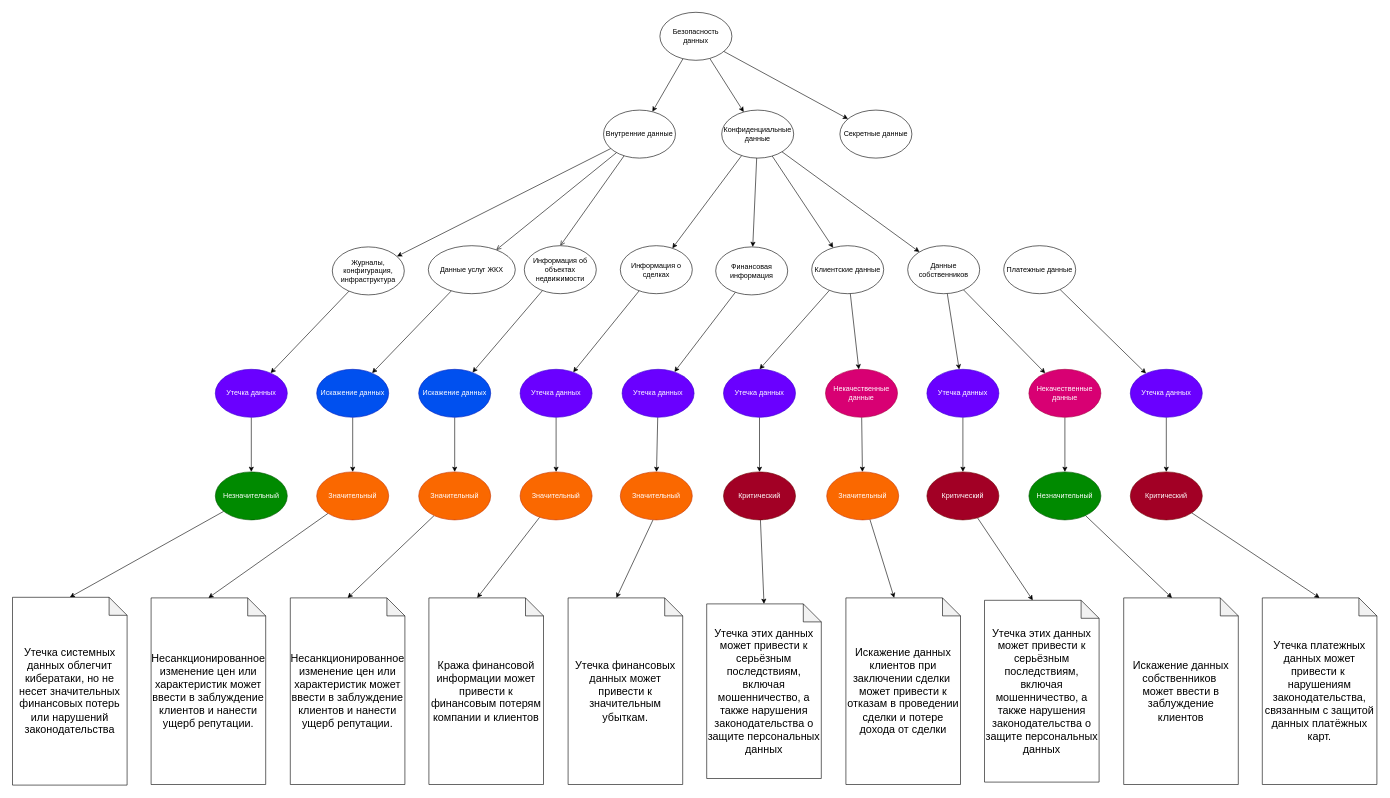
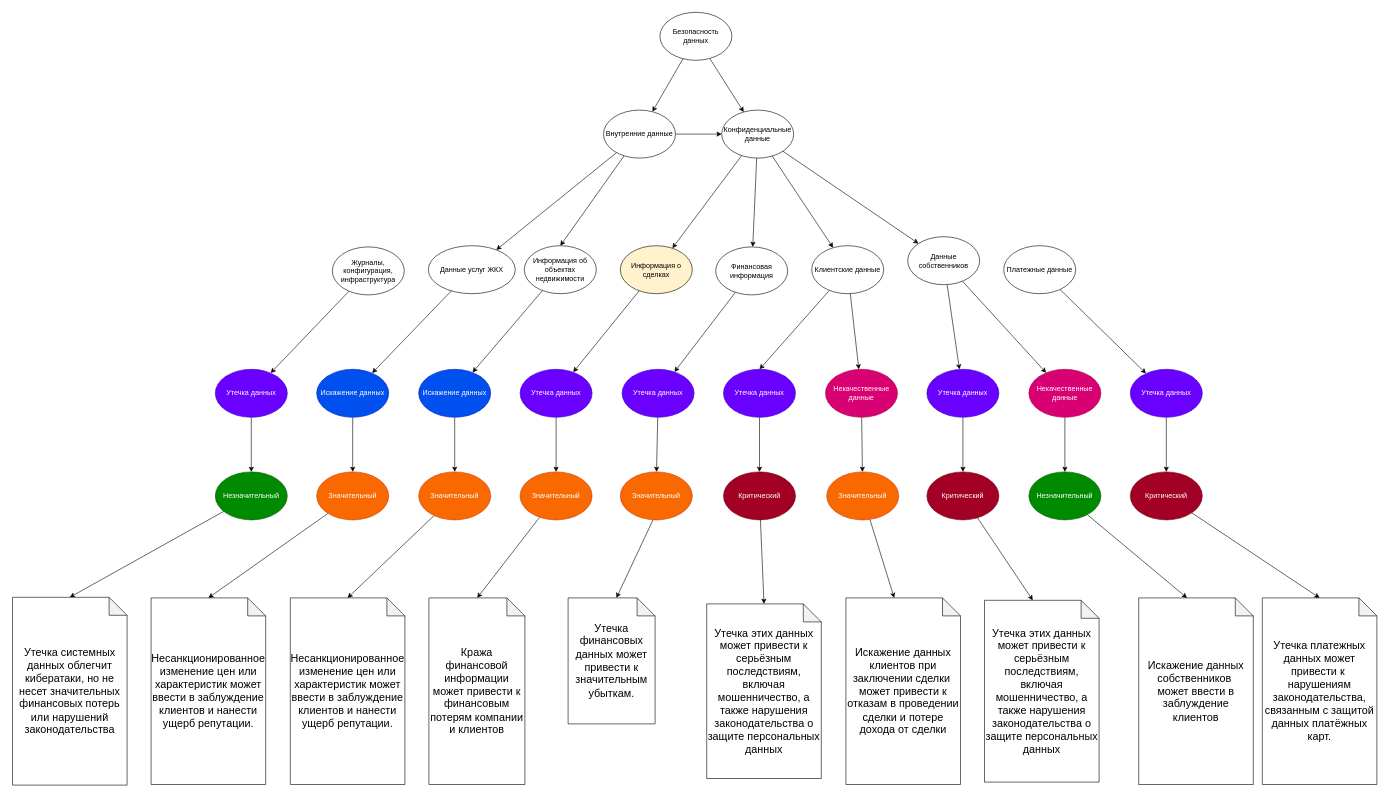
- <mxCell id="4" value="" style="rounded=0;orthogonalLoop=1;jettySize=auto;html=1;" parent="1" source="5" target="15" edge="1"><mxGeometry relative="1" as="geometry" /></mxCell>
- <mxCell id="15" value="Секретные данные" style="ellipse;whiteSpace=wrap;html=1;" parent="1" vertex="1"><mxGeometry x="1399" y="183" width="120" height="80" as="geometry" /></mxCell>
- <mxCell id="6" style="rounded=0;orthogonalLoop=1;jettySize=auto;html=1;" parent="1" source="9" target="28" edge="1"><mxGeometry relative="1" as="geometry" /></mxCell>
+ <mxCell id="6" style="rounded=0;orthogonalLoop=1;jettySize=auto;html=1;" parent="1" source="9" target="14" edge="1"><mxGeometry relative="1" as="geometry" /></mxCell>
- <mxCell id="7" style="rounded=0;orthogonalLoop=1;jettySize=auto;html=1;entryX=0.5;entryY=0;entryDx=0;entryDy=0;endArrow=open;" parent="1" source="9" target="30" edge="1"><mxGeometry relative="1" as="geometry" /></mxCell>
+ <mxCell id="7" style="rounded=0;orthogonalLoop=1;jettySize=auto;html=1;entryX=0.5;entryY=0;entryDx=0;entryDy=0;" parent="1" source="9" target="30" edge="1"><mxGeometry relative="1" as="geometry" /></mxCell>
- <mxCell id="8" style="rounded=0;orthogonalLoop=1;jettySize=auto;html=1;endArrow=open;" parent="1" source="9" target="37" edge="1"><mxGeometry relative="1" as="geometry" /></mxCell>
+ <mxCell id="8" style="rounded=0;orthogonalLoop=1;jettySize=auto;html=1;" parent="1" source="9" target="37" edge="1"><mxGeometry relative="1" as="geometry" /></mxCell>
- <mxCell id="17" value="Информация о сделках" style="ellipse;whiteSpace=wrap;html=1;" parent="1" vertex="1"><mxGeometry x="1033" y="409" width="120" height="80" as="geometry" /></mxCell>
+ <mxCell id="17" value="Информация о сделках" style="ellipse;whiteSpace=wrap;html=1;fillColor=#fff2cc;" parent="1" vertex="1"><mxGeometry x="1033" y="409" width="120" height="80" as="geometry" /></mxCell>
- <mxCell id="35" value="Данные собственников" style="ellipse;whiteSpace=wrap;html=1;" parent="1" vertex="1"><mxGeometry x="1512" y="409" width="120" height="80" as="geometry" /></mxCell>
+ <mxCell id="35" value="Данные собственников" style="ellipse;whiteSpace=wrap;html=1;" parent="1" vertex="1"><mxGeometry x="1512" y="394" width="120" height="80" as="geometry" /></mxCell>
- <mxCell id="80" value="&lt;span style=&quot;font-family: &amp;quot;YS Text&amp;quot;, sans-serif; font-size: 18px; text-align: left; white-space-collapse: preserve-breaks;&quot;&gt;Кража финансовой информации может привести к финансовым потерям компании и клиентов&lt;/span&gt;" style="shape=note;whiteSpace=wrap;html=1;backgroundOutline=1;darkOpacity=0.05;" parent="1" vertex="1"><mxGeometry x="714" y="996" width="191" height="311" as="geometry" /></mxCell>
+ <mxCell id="80" value="&lt;span style=&quot;font-family: &amp;quot;YS Text&amp;quot;, sans-serif; font-size: 18px; text-align: left; white-space-collapse: preserve-breaks;&quot;&gt;Кража финансовой информации может привести к финансовым потерям компании и клиентов&lt;/span&gt;" style="shape=note;whiteSpace=wrap;html=1;backgroundOutline=1;darkOpacity=0.05;" parent="1" vertex="1"><mxGeometry x="714" y="996" width="160" height="311" as="geometry" /></mxCell>
- <mxCell id="77" value="&lt;span style=&quot;font-family: &amp;quot;YS Text&amp;quot;, sans-serif; font-size: 18px; font-style: normal; font-variant-ligatures: normal; font-variant-caps: normal; font-weight: 400; letter-spacing: normal; orphans: 2; text-align: left; text-indent: 0px; text-transform: none; widows: 2; word-spacing: 0px; -webkit-text-stroke-width: 0px; white-space: pre-line; text-decoration-thickness: initial; text-decoration-style: initial; text-decoration-color: initial; float: none; display: inline !important;&quot;&gt;Утечка финансовых данных может привести к значительным убыткам.&lt;/span&gt;" style="shape=note;whiteSpace=wrap;html=1;backgroundOutline=1;darkOpacity=0.05;" parent="1" vertex="1"><mxGeometry x="946" y="996" width="191" height="311" as="geometry" /></mxCell>
+ <mxCell id="77" value="&lt;span style=&quot;font-family: &amp;quot;YS Text&amp;quot;, sans-serif; font-size: 18px; font-style: normal; font-variant-ligatures: normal; font-variant-caps: normal; font-weight: 400; letter-spacing: normal; orphans: 2; text-align: left; text-indent: 0px; text-transform: none; widows: 2; word-spacing: 0px; -webkit-text-stroke-width: 0px; white-space: pre-line; text-decoration-thickness: initial; text-decoration-style: initial; text-decoration-color: initial; float: none; display: inline !important;&quot;&gt;Утечка финансовых данных может привести к значительным убыткам.&lt;/span&gt;" style="shape=note;whiteSpace=wrap;html=1;backgroundOutline=1;darkOpacity=0.05;" parent="1" vertex="1"><mxGeometry x="946" y="996" width="145" height="210" as="geometry" /></mxCell>
- <mxCell id="78" value="&lt;span style=&quot;font-family: &amp;quot;YS Text&amp;quot;, sans-serif; font-size: 18px; font-style: normal; font-variant-ligatures: normal; font-variant-caps: normal; font-weight: 400; letter-spacing: normal; orphans: 2; text-align: left; text-indent: 0px; text-transform: none; widows: 2; word-spacing: 0px; -webkit-text-stroke-width: 0px; white-space: pre-line; text-decoration-thickness: initial; text-decoration-style: initial; text-decoration-color: initial; float: none; display: inline !important;&quot;&gt;Искажение данных собственников&amp;nbsp;&lt;/span&gt;&lt;div&gt;&lt;span style=&quot;font-family: &amp;quot;YS Text&amp;quot;, sans-serif; font-size: 18px; font-style: normal; font-variant-ligatures: normal; font-variant-caps: normal; font-weight: 400; letter-spacing: normal; orphans: 2; text-align: left; text-indent: 0px; text-transform: none; widows: 2; word-spacing: 0px; -webkit-text-stroke-width: 0px; white-space: pre-line; text-decoration-thickness: initial; text-decoration-style: initial; text-decoration-color: initial; float: none; display: inline !important;&quot;&gt;может ввести в заблуждение клиентов&lt;/span&gt;&lt;/div&gt;" style="shape=note;whiteSpace=wrap;html=1;backgroundOutline=1;darkOpacity=0.05;" parent="1" vertex="1"><mxGeometry x="1872" y="996" width="191" height="311" as="geometry" /></mxCell>
+ <mxCell id="78" value="&lt;span style=&quot;font-family: &amp;quot;YS Text&amp;quot;, sans-serif; font-size: 18px; font-style: normal; font-variant-ligatures: normal; font-variant-caps: normal; font-weight: 400; letter-spacing: normal; orphans: 2; text-align: left; text-indent: 0px; text-transform: none; widows: 2; word-spacing: 0px; -webkit-text-stroke-width: 0px; white-space: pre-line; text-decoration-thickness: initial; text-decoration-style: initial; text-decoration-color: initial; float: none; display: inline !important;&quot;&gt;Искажение данных собственников&amp;nbsp;&lt;/span&gt;&lt;div&gt;&lt;span style=&quot;font-family: &amp;quot;YS Text&amp;quot;, sans-serif; font-size: 18px; font-style: normal; font-variant-ligatures: normal; font-variant-caps: normal; font-weight: 400; letter-spacing: normal; orphans: 2; text-align: left; text-indent: 0px; text-transform: none; widows: 2; word-spacing: 0px; -webkit-text-stroke-width: 0px; white-space: pre-line; text-decoration-thickness: initial; text-decoration-style: initial; text-decoration-color: initial; float: none; display: inline !important;&quot;&gt;может ввести в заблуждение клиентов&lt;/span&gt;&lt;/div&gt;" style="shape=note;whiteSpace=wrap;html=1;backgroundOutline=1;darkOpacity=0.05;" parent="1" vertex="1"><mxGeometry x="1897" y="996" width="191" height="311" as="geometry" /></mxCell>
